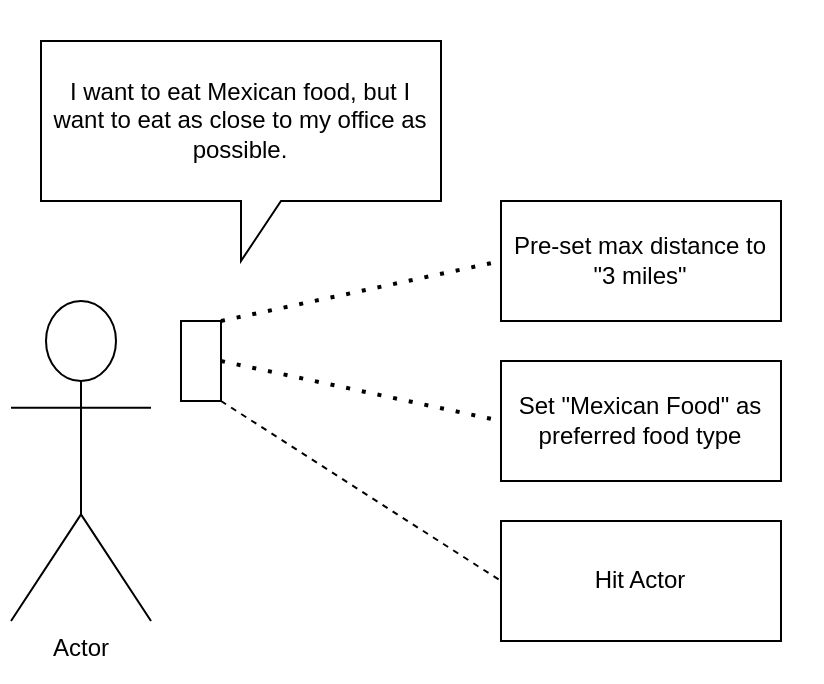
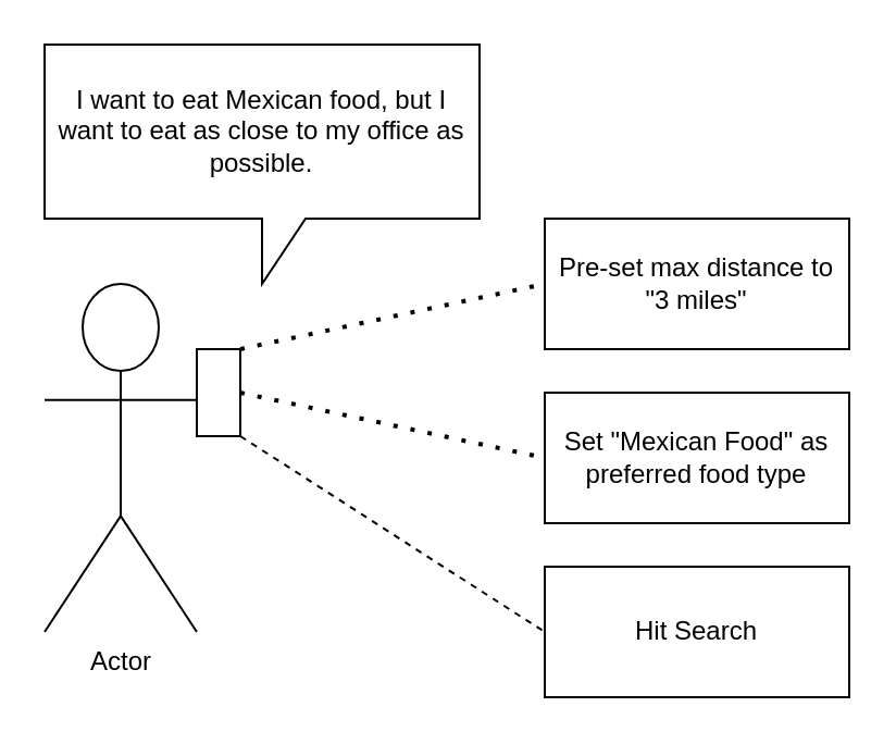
- <mxCell id="2" value="Actor" style="shape=umlActor;verticalLabelPosition=bottom;verticalAlign=top;html=1;outlineConnect=0;" parent="1" vertex="1"><mxGeometry x="5" y="150" width="70" height="160" as="geometry" /></mxCell>
+ <mxCell id="2" value="Actor" style="shape=umlActor;verticalLabelPosition=bottom;verticalAlign=top;html=1;outlineConnect=0;" parent="1" vertex="1"><mxGeometry x="20" y="130" width="70" height="160" as="geometry" /></mxCell>
- <mxCell id="7" value="Hit Actor" style="rounded=0;whiteSpace=wrap;html=1;fontFamily=Helvetica;" parent="1" vertex="1"><mxGeometry x="250" y="260" width="140" height="60" as="geometry" /></mxCell>
+ <mxCell id="7" value="Hit Search" style="rounded=0;whiteSpace=wrap;html=1;fontFamily=Helvetica;" parent="1" vertex="1"><mxGeometry x="250" y="260" width="140" height="60" as="geometry" /></mxCell>
